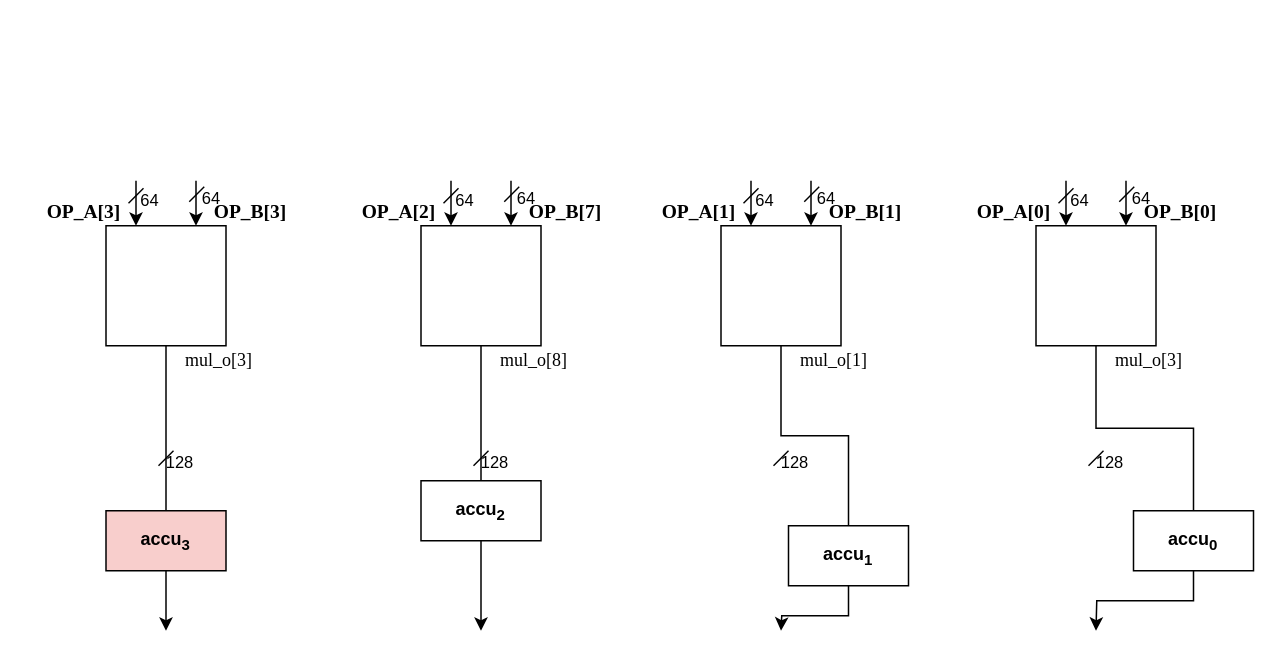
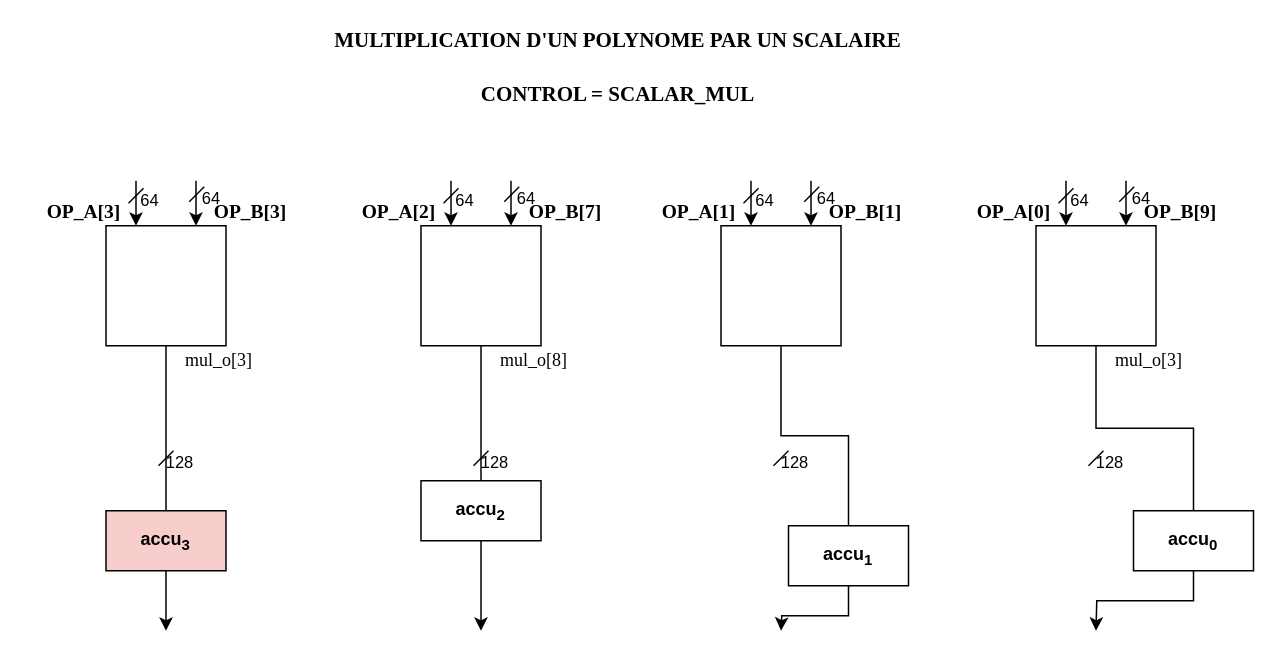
+ <mxCell id="15" value="&lt;font size=&quot;1&quot; face=&quot;Lucida Console&quot;&gt;&lt;b style=&quot;font-size: 14px&quot;&gt;MULTIPLICATION D'UN POLYNOME PAR UN SCALAIRE&lt;/b&gt;&lt;/font&gt;&lt;font size=&quot;1&quot; face=&quot;Lucida Console&quot;&gt;&lt;b style=&quot;font-size: 14px&quot;&gt;&lt;br&gt;&lt;/b&gt;&lt;/font&gt;&lt;div style=&quot;font-size: 14px&quot;&gt;&lt;font style=&quot;font-size: 14px&quot; face=&quot;Lucida Console&quot;&gt;&lt;b&gt;&lt;br&gt;&lt;/b&gt;&lt;/font&gt;&lt;/div&gt;&lt;div style=&quot;font-size: 14px&quot;&gt;&lt;font style=&quot;font-size: 14px&quot; face=&quot;Lucida Console&quot;&gt;&lt;b&gt;CONTROL = SCALAR_MUL&lt;/b&gt;&lt;/font&gt;&lt;br&gt;&lt;/div&gt;&lt;font size=&quot;1&quot; face=&quot;Lucida Console&quot;&gt;&lt;b style=&quot;font-size: 14px&quot;&gt;&lt;/b&gt;&lt;/font&gt;&lt;font size=&quot;1&quot; face=&quot;Lucida Console&quot;&gt;&lt;b style=&quot;font-size: 14px&quot;&gt;&lt;span class=&quot;ILfuVd&quot;&gt;&lt;span class=&quot;hgKElc&quot;&gt;&lt;/span&gt;&lt;/span&gt;&lt;/b&gt;&lt;/font&gt;" style="text;html=1;align=center;verticalAlign=middle;resizable=0;points=[];autosize=1;" vertex="1" parent="1"><mxGeometry x="210.5" y="20" width="400" height="50" as="geometry" /></mxCell>
- <mxCell id="46" value="&lt;font style=&quot;font-size: 13px&quot;&gt;&lt;b&gt;&lt;font style=&quot;font-size: 13px&quot; face=&quot;Lucida Console&quot;&gt;OP_B[0]&lt;/font&gt;&lt;/b&gt;&lt;/font&gt;" style="text;html=1;align=center;verticalAlign=middle;resizable=0;points=[];autosize=1;" vertex="1" parent="1"><mxGeometry x="750.5" y="130" width="70" height="20" as="geometry" /></mxCell>
+ <mxCell id="46" value="&lt;font style=&quot;font-size: 13px&quot;&gt;&lt;b&gt;&lt;font style=&quot;font-size: 13px&quot; face=&quot;Lucida Console&quot;&gt;OP_B[9]&lt;/font&gt;&lt;/b&gt;&lt;/font&gt;" style="text;html=1;align=center;verticalAlign=middle;resizable=0;points=[];autosize=1;" vertex="1" parent="1"><mxGeometry x="750.5" y="130" width="70" height="20" as="geometry" /></mxCell>
- <mxCell id="35" value="&lt;font face=&quot;Lucida Console&quot;&gt;mul_o[1]&lt;/font&gt;" style="text;html=1;align=center;verticalAlign=middle;resizable=0;points=[];autosize=1;" vertex="1" parent="1"><mxGeometry x="519.75" y="230" width="70" height="20" as="geometry" /></mxCell>
